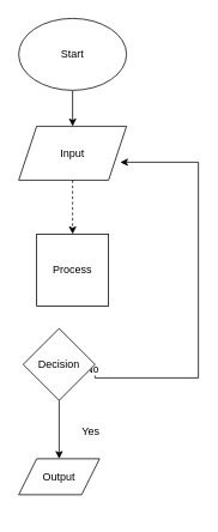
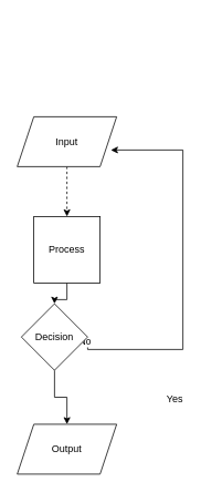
- <mxCell id="3" value="&lt;div&gt;Start&lt;/div&gt;" style="ellipse;whiteSpace=wrap;html=1;" vertex="1" parent="1"><mxGeometry width="120" height="80" as="geometry" x="20" y="20" /></mxCell>
- <mxCell id="2" style="edgeStyle=orthogonalEdgeStyle;rounded=0;orthogonalLoop=1;jettySize=auto;html=1;exitX=0.5;exitY=1;exitDx=0;exitDy=0;entryX=0.5;entryY=0;entryDx=0;entryDy=0;" edge="1" parent="1" source="3" target="5"><mxGeometry relative="1" as="geometry" /></mxCell>
+ <mxCell id="6" style="edgeStyle=orthogonalEdgeStyle;rounded=0;orthogonalLoop=1;jettySize=auto;html=1;exitX=0.5;exitY=1;exitDx=0;exitDy=0;" edge="1" parent="1" source="7" target="11"><mxGeometry relative="1" as="geometry" /></mxCell>
- <mxCell id="12" value="&lt;div&gt;Yes&lt;/div&gt;" style="text;html=1;align=center;verticalAlign=middle;resizable=0;points=[];autosize=1;strokeColor=none;fillColor=none;" vertex="1" parent="1"><mxGeometry x="80" y="470" width="40" height="20" as="geometry" /></mxCell>
+ <mxCell id="12" value="&lt;div&gt;Yes&lt;/div&gt;" style="text;html=1;align=center;verticalAlign=middle;resizable=0;points=[];autosize=1;strokeColor=none;fillColor=none;" vertex="1" parent="1"><mxGeometry x="190" y="470" width="40" height="20" as="geometry" /></mxCell>
- <mxCell id="13" value="Output" style="shape=parallelogram;perimeter=parallelogramPerimeter;whiteSpace=wrap;html=1;fixedSize=1;" vertex="1" parent="1"><mxGeometry x="20" y="510" width="90" height="40" as="geometry" /></mxCell>
+ <mxCell id="13" value="Output" style="shape=parallelogram;perimeter=parallelogramPerimeter;whiteSpace=wrap;html=1;fixedSize=1;" vertex="1" parent="1"><mxGeometry y="510" width="120" height="60" as="geometry" x="20" /></mxCell>
